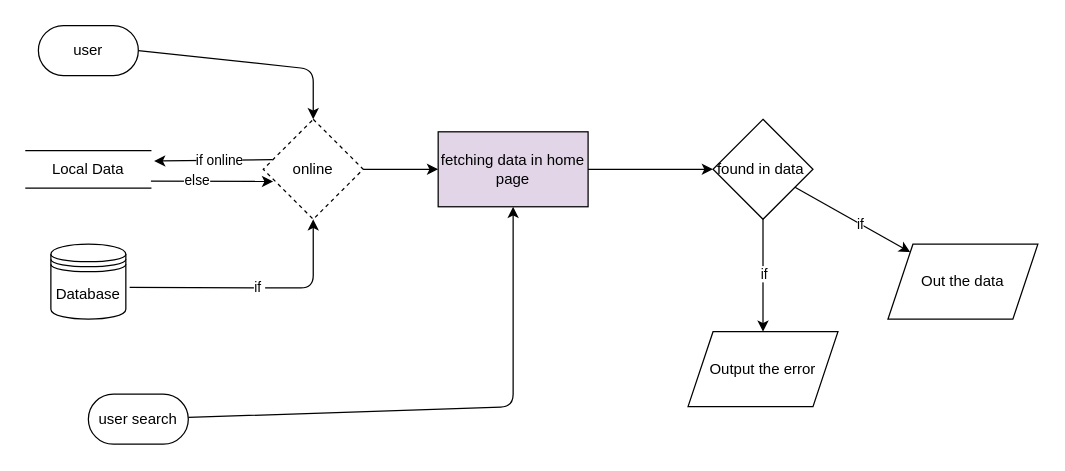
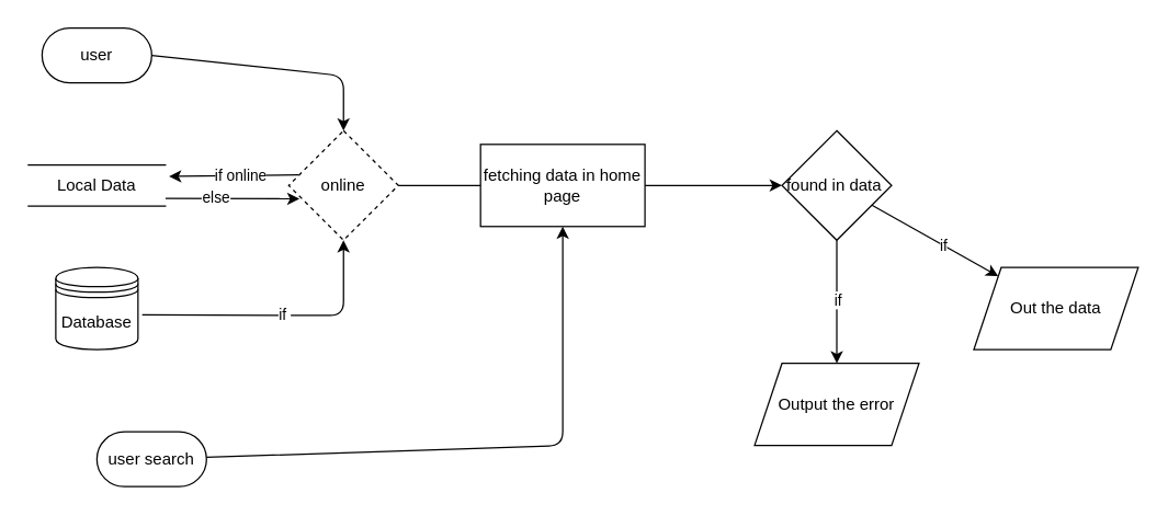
- <mxCell id="3" value="" style="edgeStyle=none;html=1;" edge="1" parent="1" source="6" target="14"><mxGeometry relative="1" as="geometry" /></mxCell>
+ <mxCell id="3" value="" style="edgeStyle=none;html=1;endArrow=none;" edge="1" parent="1" source="6" target="14"><mxGeometry relative="1" as="geometry" /></mxCell>
- <mxCell id="14" value="fetching data in home page" style="whiteSpace=wrap;html=1;fillColor=#e1d5e7;" vertex="1" parent="1"><mxGeometry x="350" y="105" width="120" height="60" as="geometry" /></mxCell>
+ <mxCell id="14" value="fetching data in home page" style="whiteSpace=wrap;html=1;" vertex="1" parent="1"><mxGeometry x="350" y="105" width="120" height="60" as="geometry" /></mxCell>
